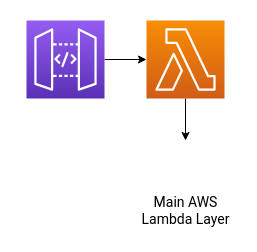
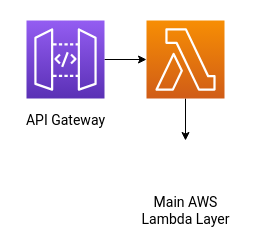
+ <mxCell id="7" value="API Gateway" style="text;html=1;align=center;verticalAlign=middle;resizable=0;points=[];autosize=1;strokeColor=none;fillColor=none;fontSize=14;fontFamily=Roboto;fontSource=https%3A%2F%2Ffonts.googleapis.com%2Fcss%3Ffamily%3DRoboto;fontStyle=0" vertex="1" parent="1"><mxGeometry x="20" y="110" width="90" height="20" as="geometry" /></mxCell>
